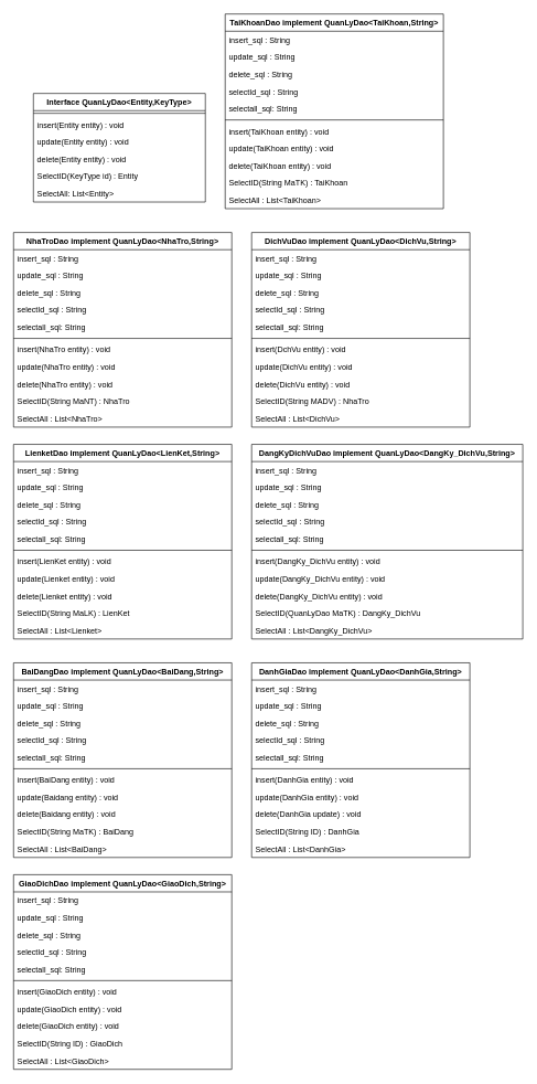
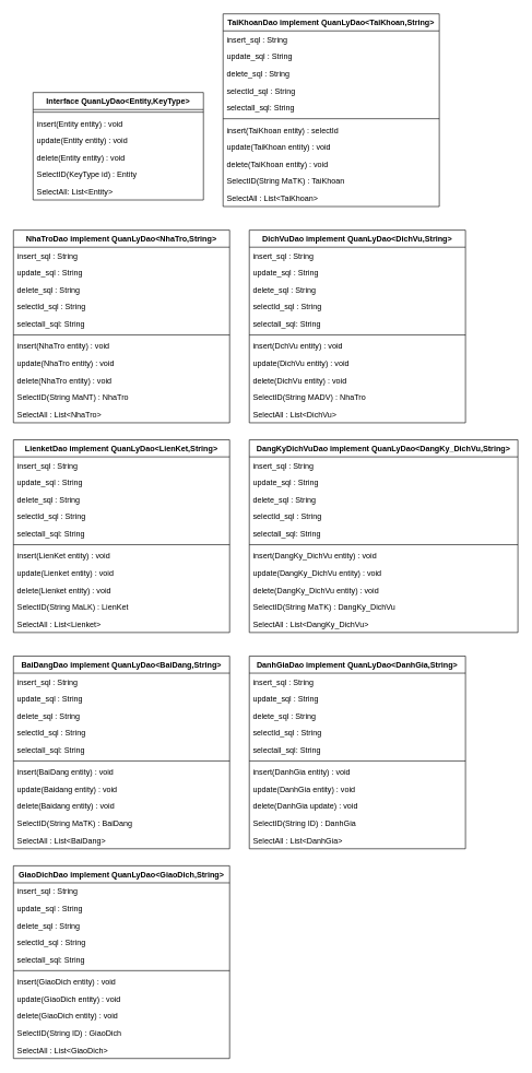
- <mxCell id="16" value="insert(TaiKhoan entity) : void" style="text;strokeColor=none;fillColor=none;align=left;verticalAlign=top;spacingLeft=4;spacingRight=4;overflow=hidden;rotatable=0;points=[[0,0.5],[1,0.5]];portConstraint=eastwest;" vertex="1" parent="9"><mxGeometry y="164" width="330" height="26" as="geometry" /></mxCell>
+ <mxCell id="16" value="insert(TaiKhoan entity) : selectId" style="text;strokeColor=none;fillColor=none;align=left;verticalAlign=top;spacingLeft=4;spacingRight=4;overflow=hidden;rotatable=0;points=[[0,0.5],[1,0.5]];portConstraint=eastwest;" vertex="1" parent="9"><mxGeometry y="164" width="330" height="26" as="geometry" /></mxCell>
- <mxCell id="67" value="SelectID(QuanLyDao MaTK) : DangKy_DichVu" style="text;strokeColor=none;fillColor=none;align=left;verticalAlign=top;spacingLeft=4;spacingRight=4;overflow=hidden;rotatable=0;points=[[0,0.5],[1,0.5]];portConstraint=eastwest;" vertex="1" parent="57"><mxGeometry y="242" width="410" height="26" as="geometry" /></mxCell>
+ <mxCell id="67" value="SelectID(String MaTK) : DangKy_DichVu" style="text;strokeColor=none;fillColor=none;align=left;verticalAlign=top;spacingLeft=4;spacingRight=4;overflow=hidden;rotatable=0;points=[[0,0.5],[1,0.5]];portConstraint=eastwest;" vertex="1" parent="57"><mxGeometry y="242" width="410" height="26" as="geometry" /></mxCell>
